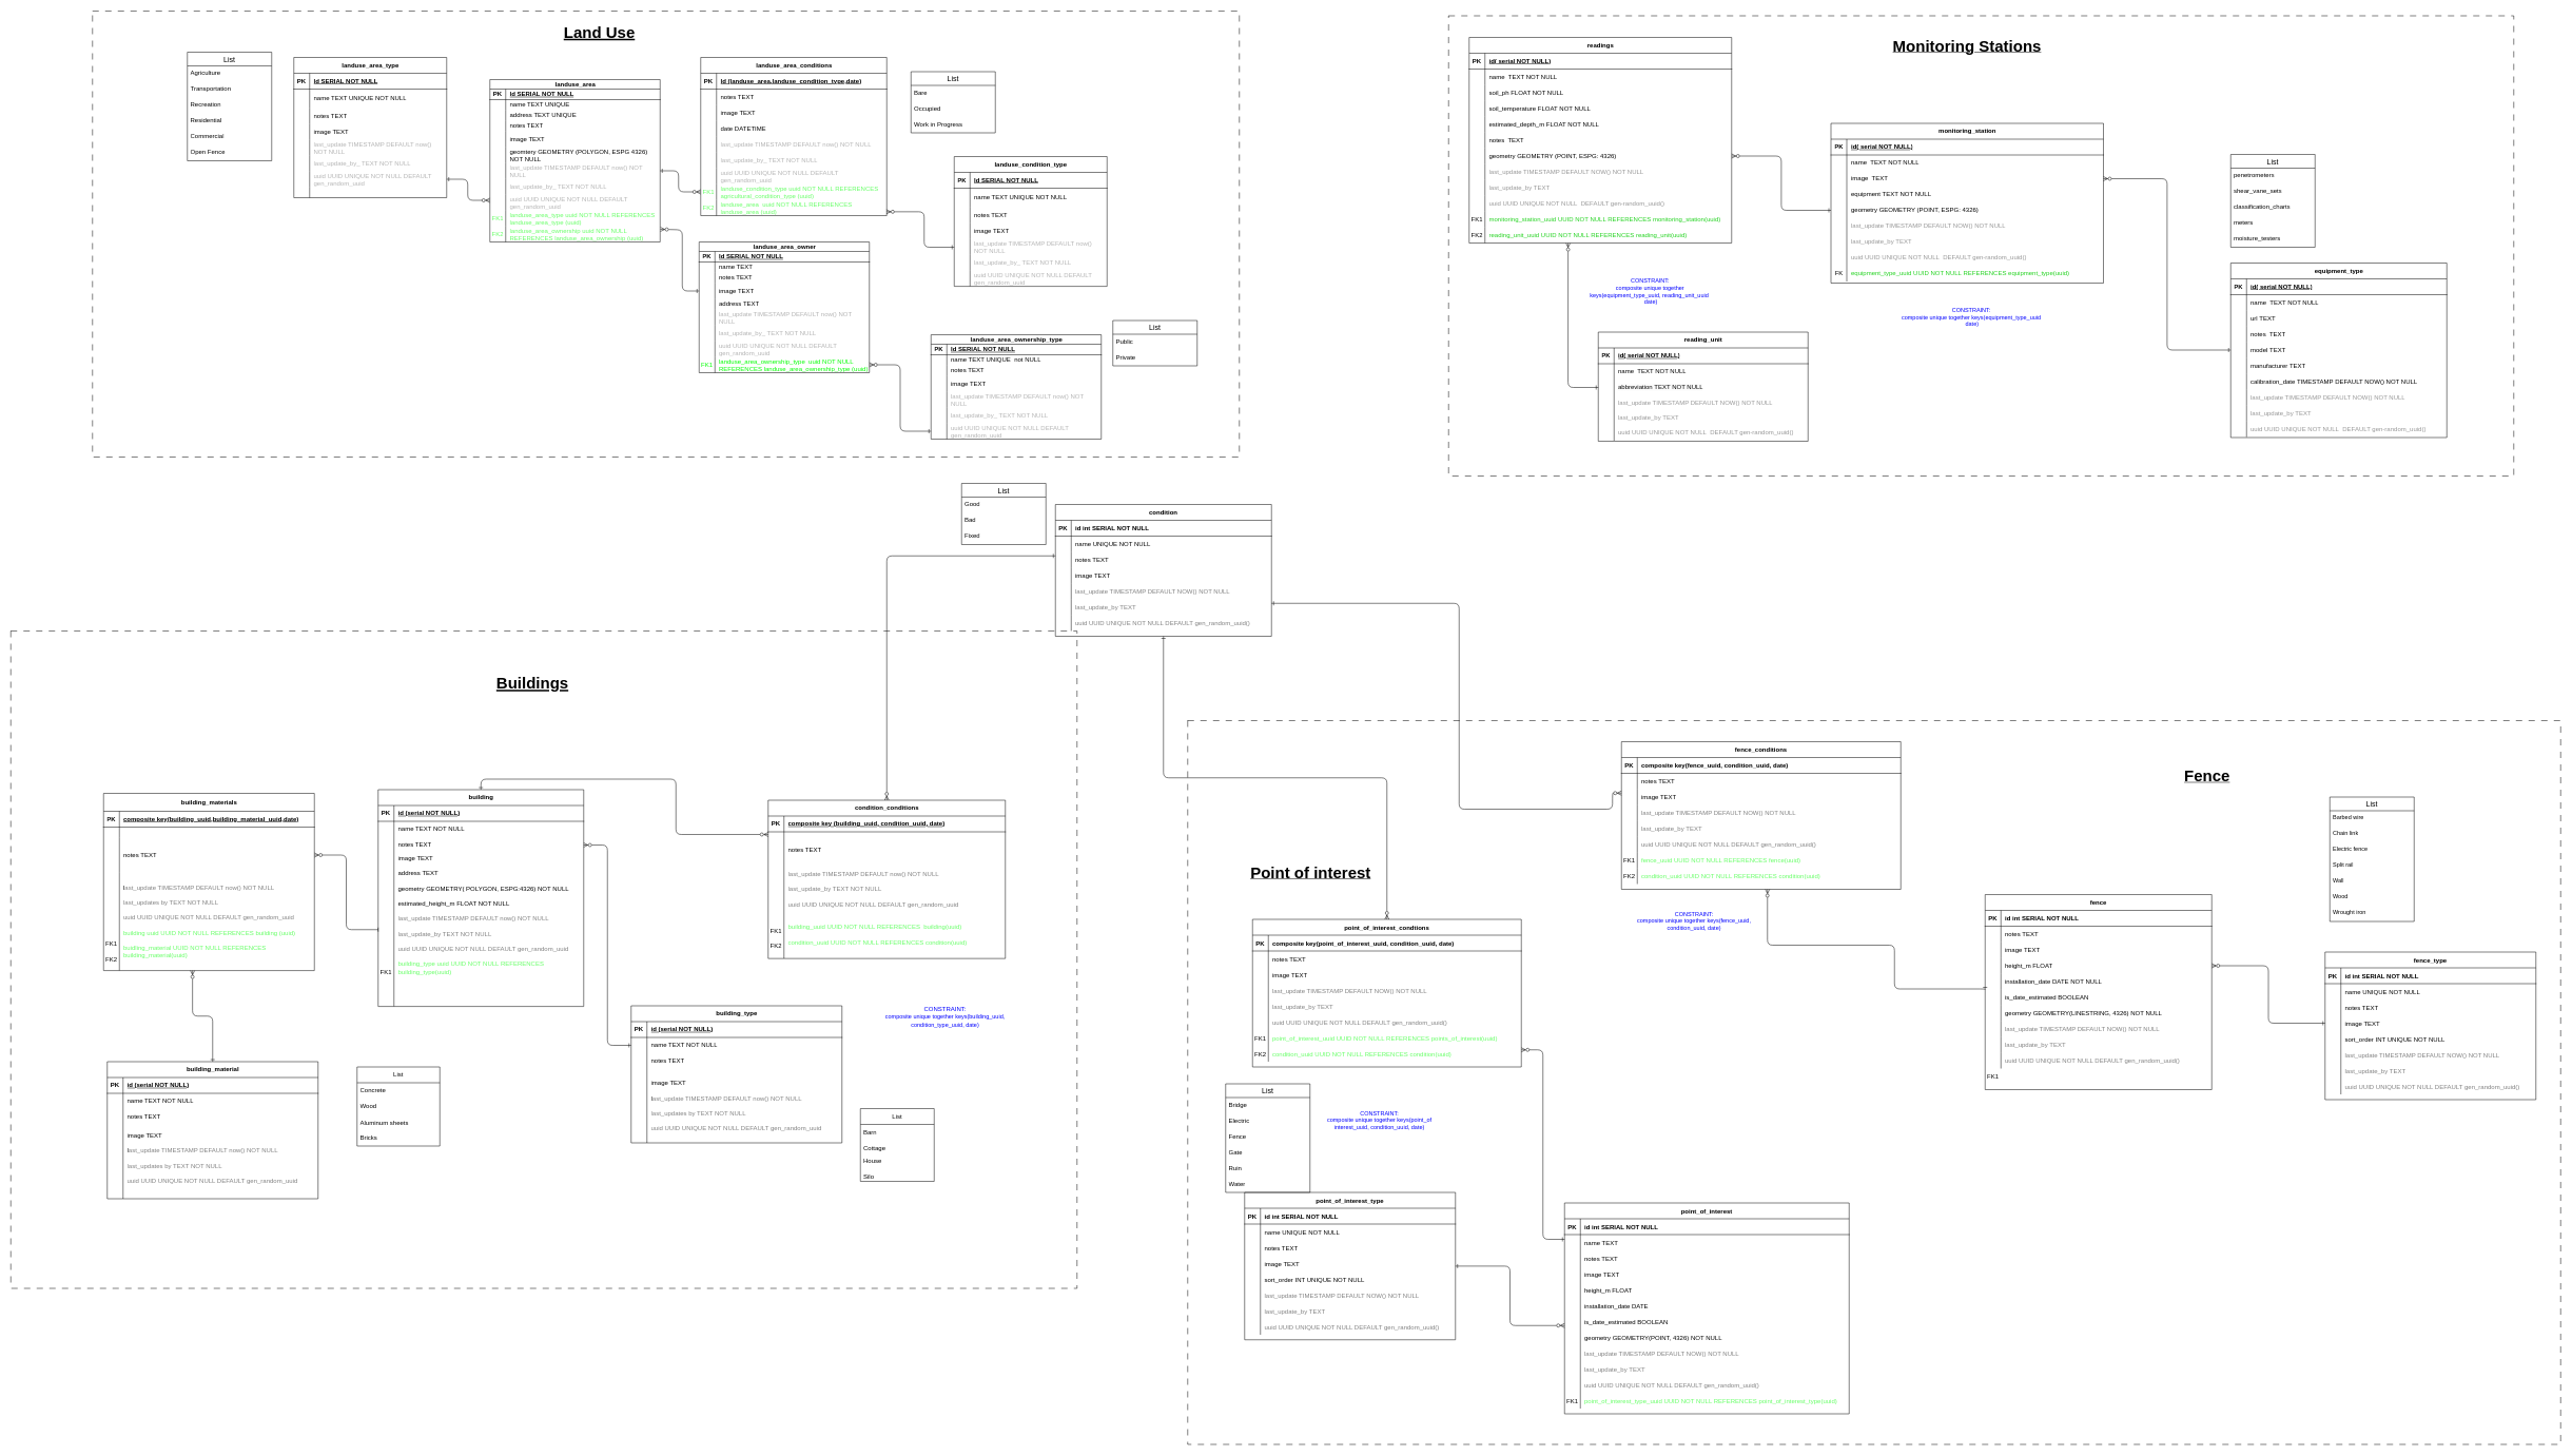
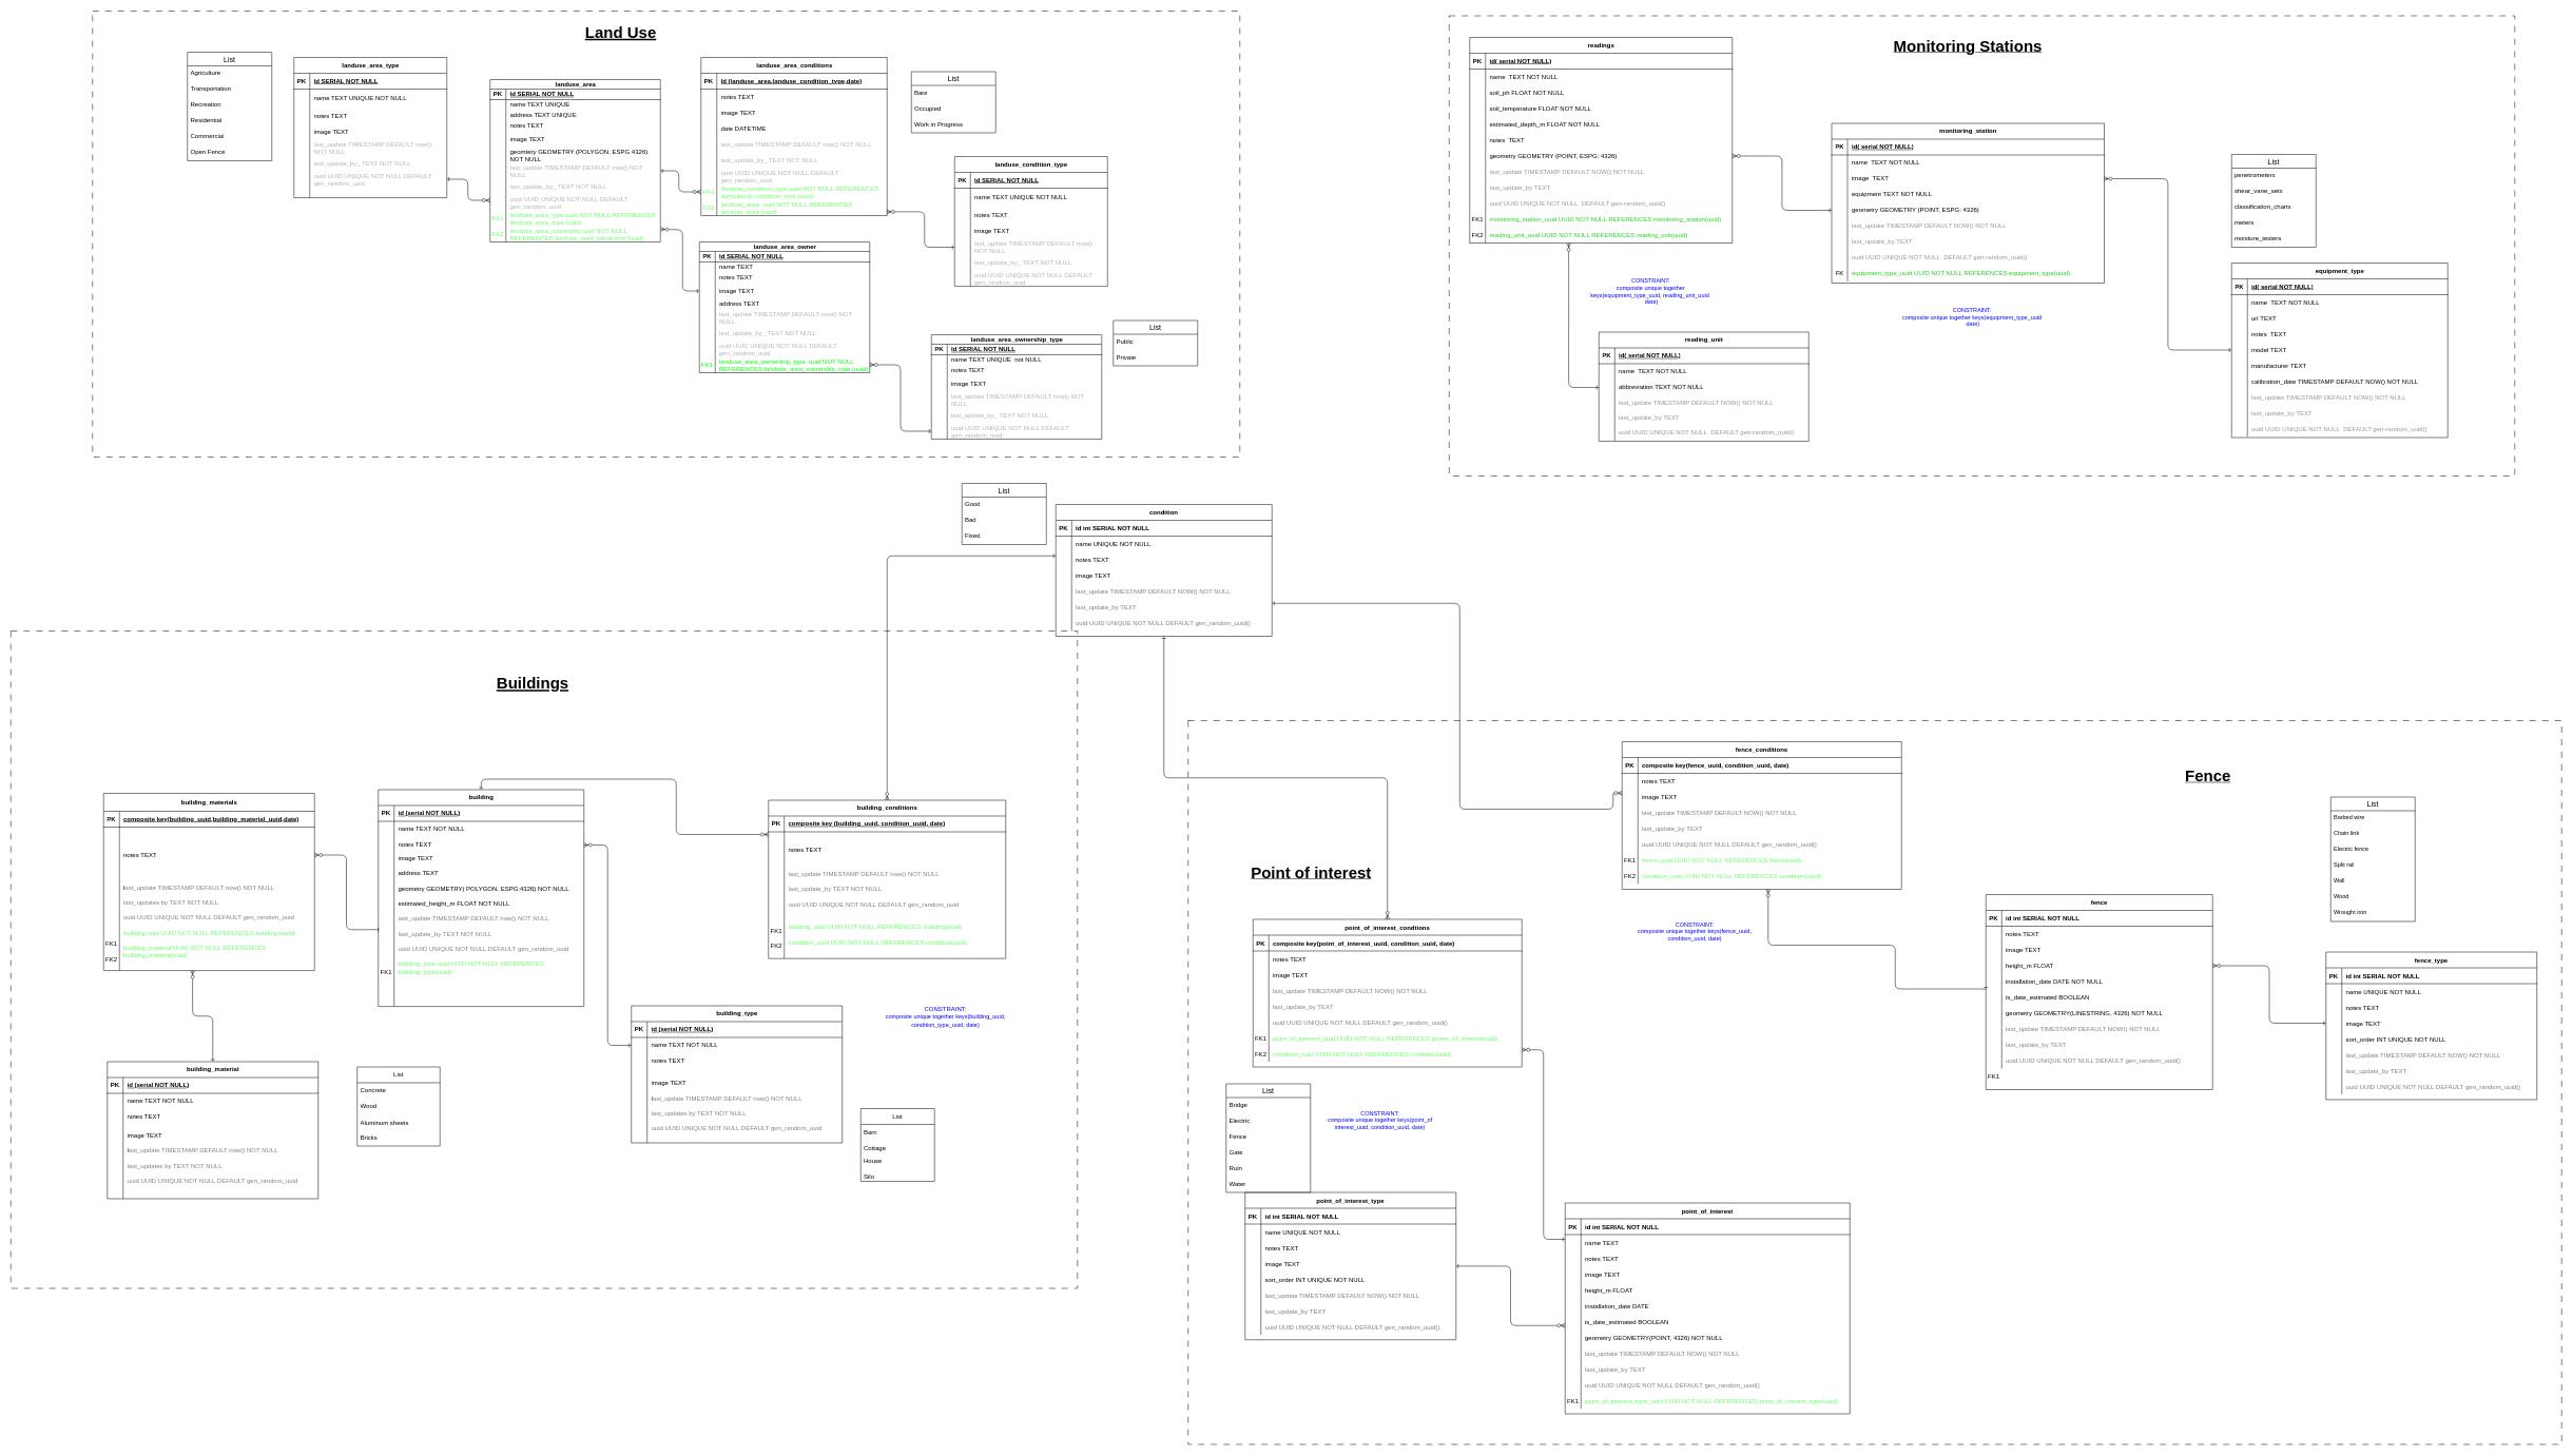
- <mxCell id="437" value="&lt;b style=&quot;&quot;&gt;&lt;font style=&quot;font-size: 30px;&quot;&gt;&lt;u&gt;Land Use&lt;/u&gt;&lt;/font&gt;&lt;/b&gt;" style="text;html=1;strokeColor=none;fillColor=none;align=center;verticalAlign=middle;whiteSpace=wrap;rounded=0;fontSize=15;" vertex="1" parent="1"><mxGeometry x="992" y="35" width="290" height="50" as="geometry" /></mxCell>
+ <mxCell id="437" value="&lt;b style=&quot;&quot;&gt;&lt;font style=&quot;font-size: 30px;&quot;&gt;&lt;u&gt;Land Use&lt;/u&gt;&lt;/font&gt;&lt;/b&gt;" style="text;html=1;strokeColor=none;fillColor=none;align=center;verticalAlign=middle;whiteSpace=wrap;rounded=0;fontSize=15;" vertex="1" parent="1"><mxGeometry x="1032" y="35" width="290" height="50" as="geometry" /></mxCell>
- <mxCell id="341" value="condition_conditions" style="shape=table;startSize=30;container=1;collapsible=1;childLayout=tableLayout;fixedRows=1;rowLines=0;fontStyle=1;align=center;resizeLast=1;html=1;" vertex="1" parent="1"><mxGeometry x="1457" y="1517" width="450" height="300.286" as="geometry" /></mxCell>
+ <mxCell id="341" value="building_conditions" style="shape=table;startSize=30;container=1;collapsible=1;childLayout=tableLayout;fixedRows=1;rowLines=0;fontStyle=1;align=center;resizeLast=1;html=1;" vertex="1" parent="1"><mxGeometry x="1457" y="1517" width="450" height="300.286" as="geometry" /></mxCell>
- <mxCell id="312" value="&lt;font color=&quot;#0000FF&quot;&gt;CONSTRAINT:&lt;br&gt;composite unique together keys(fence_uuid, condition_uuid, date)&lt;/font&gt;" style="text;html=1;strokeColor=none;fillColor=none;align=center;verticalAlign=middle;whiteSpace=wrap;rounded=0;fontSize=11;fontFamily=Helvetica;fontColor=default;movable=1;resizable=1;rotatable=1;deletable=1;editable=1;locked=0;connectable=1;" vertex="1" parent="1"><mxGeometry x="3099" y="1696" width="230" height="100" as="geometry" /></mxCell>
+ <mxCell id="312" value="&lt;font color=&quot;#0000FF&quot;&gt;CONSTRAINT:&lt;br&gt;composite unique together keys(fence_uuid, condition_uuid, date)&lt;/font&gt;" style="text;html=1;strokeColor=none;fillColor=none;align=center;verticalAlign=middle;whiteSpace=wrap;rounded=0;fontSize=11;fontFamily=Helvetica;fontColor=default;movable=1;resizable=1;rotatable=1;deletable=1;editable=1;locked=0;connectable=1;" vertex="1" parent="1"><mxGeometry x="3099" y="1716" width="230" height="100" as="geometry" /></mxCell>
